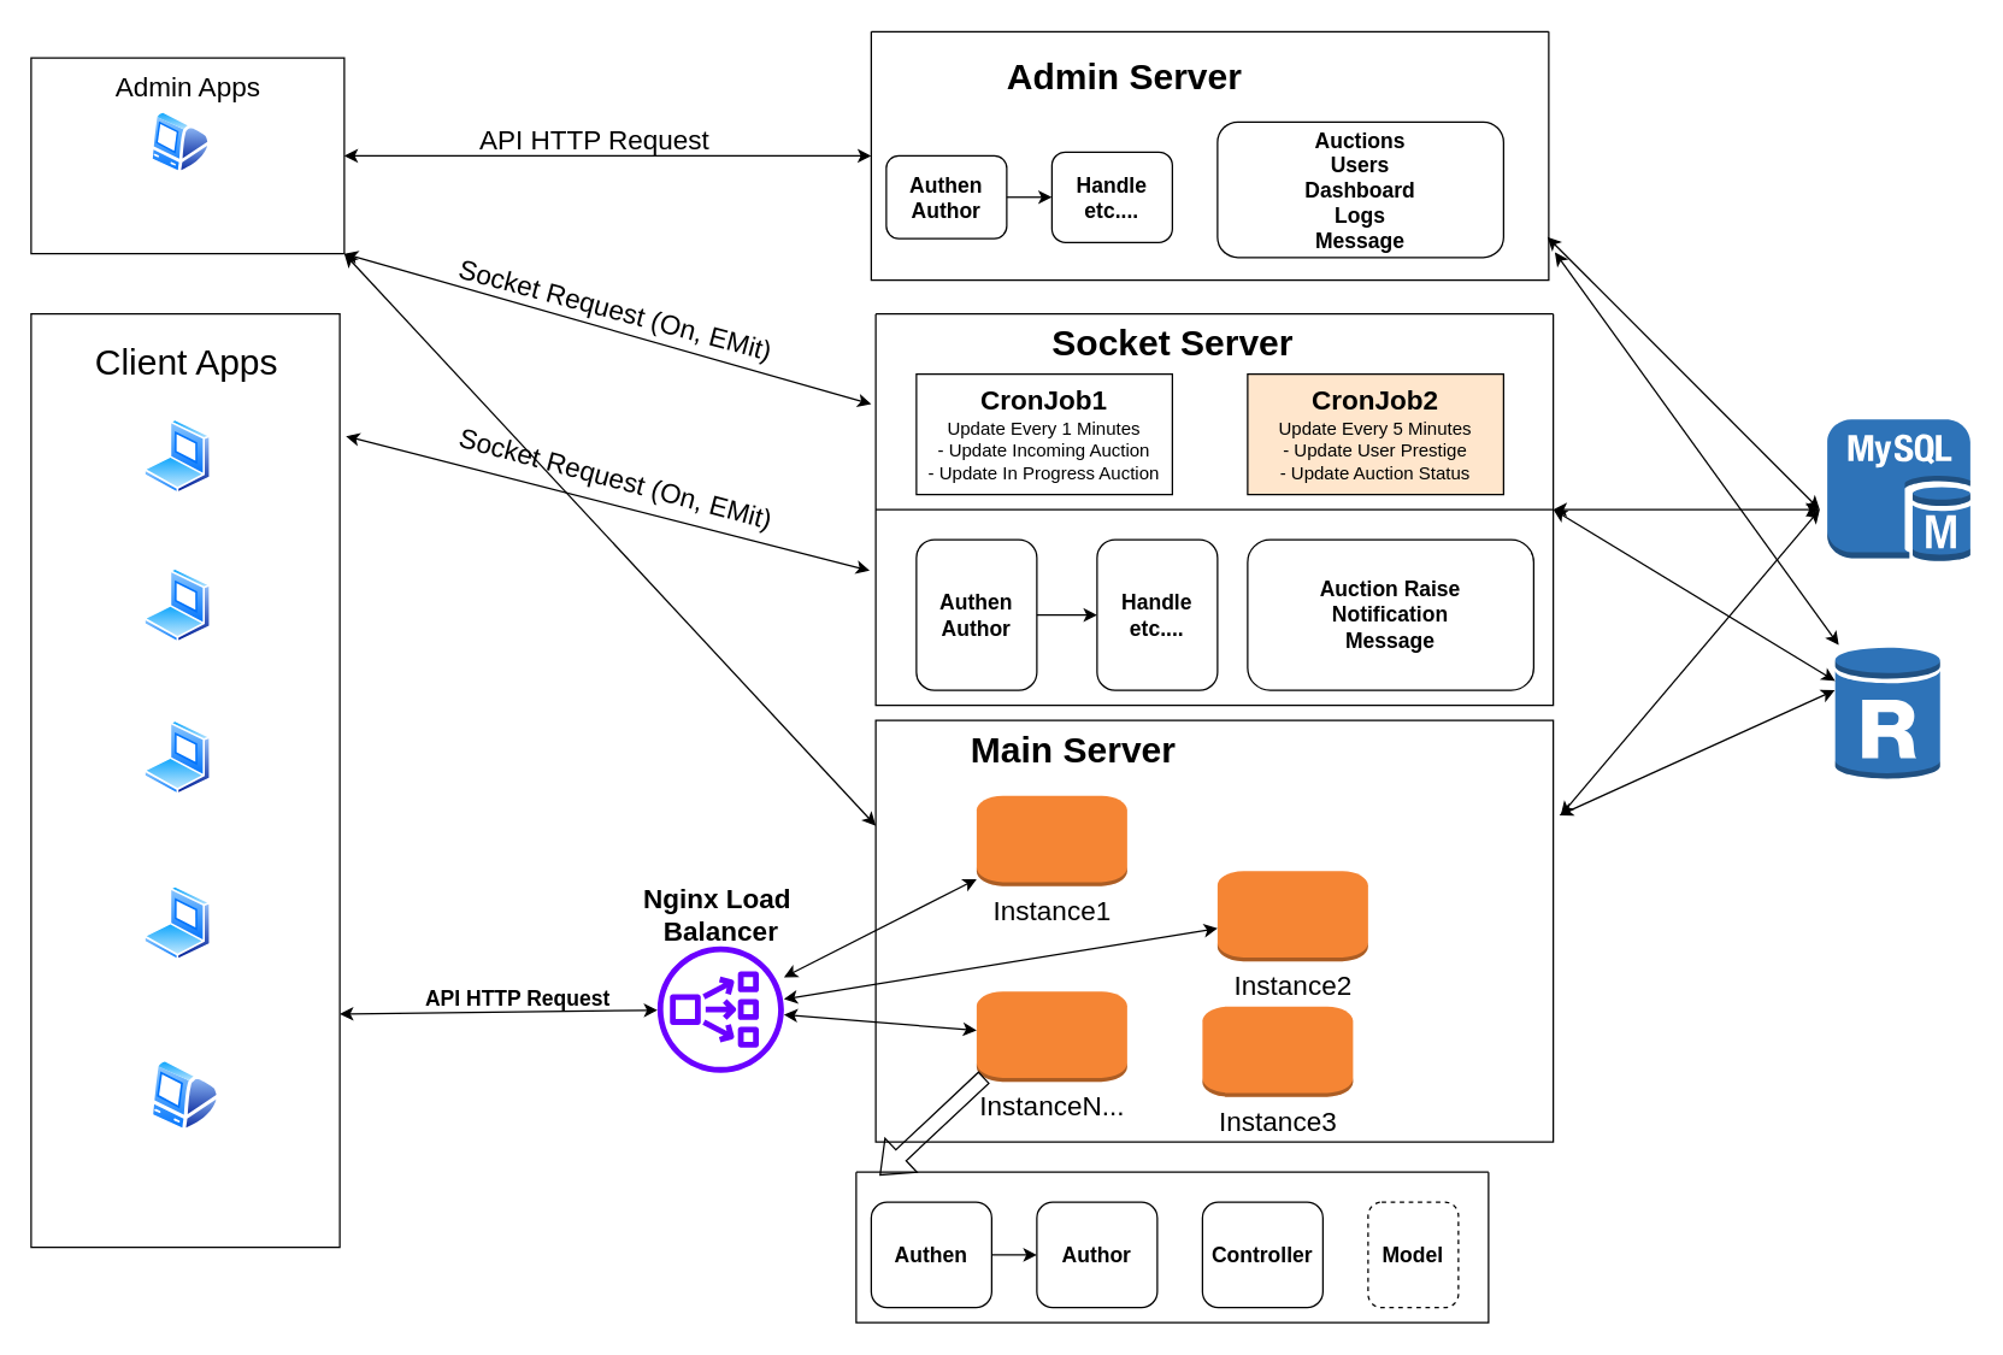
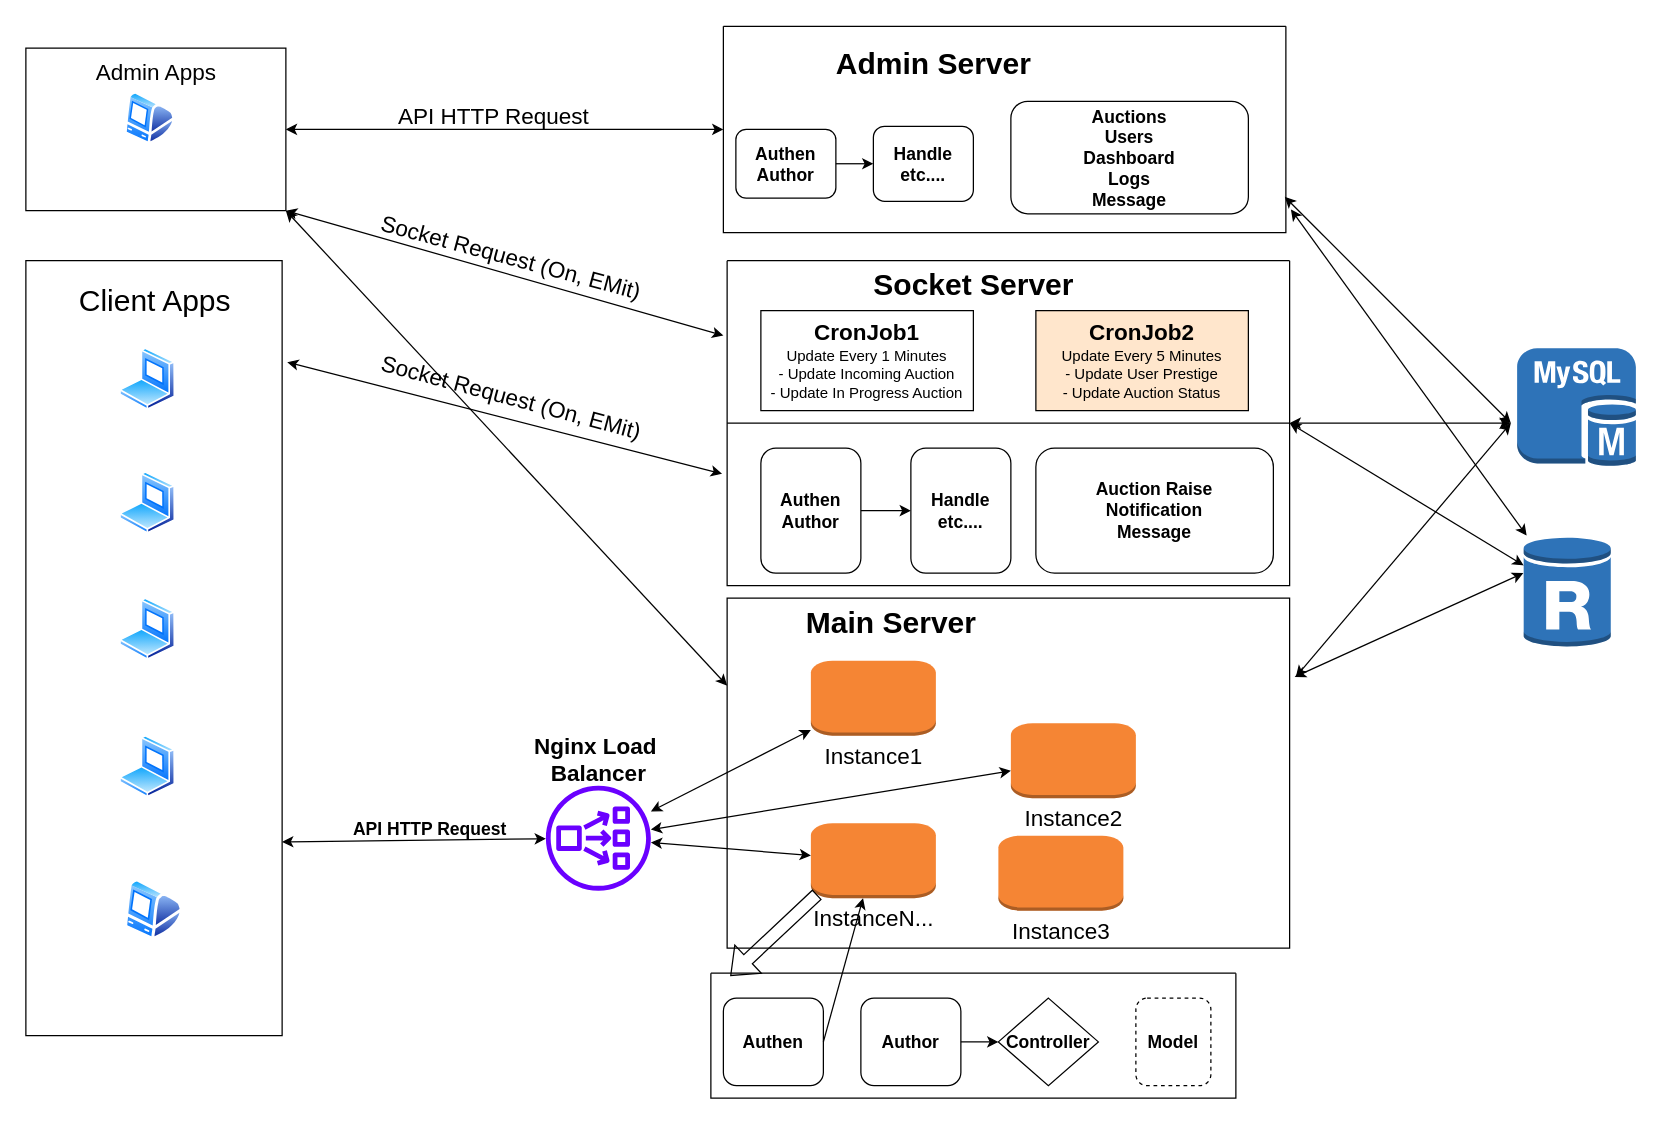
- <mxCell id="58" value="" style="endArrow=classic;html=1;rounded=0;exitX=1;exitY=0.5;exitDx=0;exitDy=0;entryX=0;entryY=0.5;entryDx=0;entryDy=0;fontSize=14;fontStyle=1" edge="1" parent="52" source="54" target="57"><mxGeometry width="50" height="50" relative="1" as="geometry"><mxPoint x="-180" y="200" as="sourcePoint" /><mxPoint x="-130" y="150" as="targetPoint" /></mxGeometry></mxCell>
+ <mxCell id="58" value="" style="endArrow=classic;html=1;rounded=0;exitX=1;exitY=0.5;exitDx=0;exitDy=0;fontSize=14;fontStyle=1;" edge="1" parent="52" source="54" target="14"><mxGeometry width="50" height="50" relative="1" as="geometry"><mxPoint x="-180" y="200" as="sourcePoint" /><mxPoint x="-130" y="150" as="targetPoint" /></mxGeometry></mxCell>
+ <mxCell id="59" value="" style="endArrow=classic;html=1;rounded=0;entryX=0;entryY=0.5;entryDx=0;entryDy=0;exitX=1;exitY=0.5;exitDx=0;exitDy=0;fontSize=14;fontStyle=1" edge="1" parent="52" source="57" target="55"><mxGeometry width="50" height="50" relative="1" as="geometry"><mxPoint x="200" y="70" as="sourcePoint" /><mxPoint x="124" y="80" as="targetPoint" /></mxGeometry></mxCell>
- <mxCell id="55" value="Controller" style="rounded=1;whiteSpace=wrap;html=1;fillColor=none;fontSize=14;fontStyle=1" vertex="1" parent="53"><mxGeometry x="230" y="20" width="80" height="70" as="geometry" /></mxCell>
+ <mxCell id="55" value="Controller" style="rhombus;whiteSpace=wrap;html=1;fillColor=none;fontSize=14;fontStyle=1;" vertex="1" parent="53"><mxGeometry x="230" y="20" width="80" height="70" as="geometry" /></mxCell>
